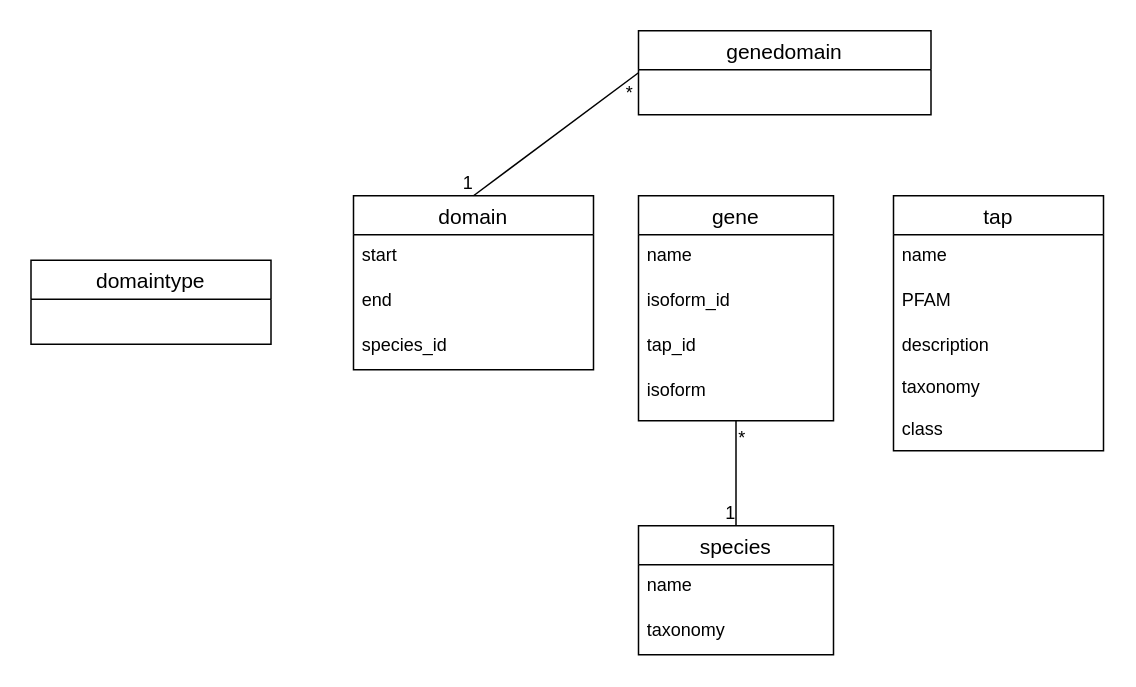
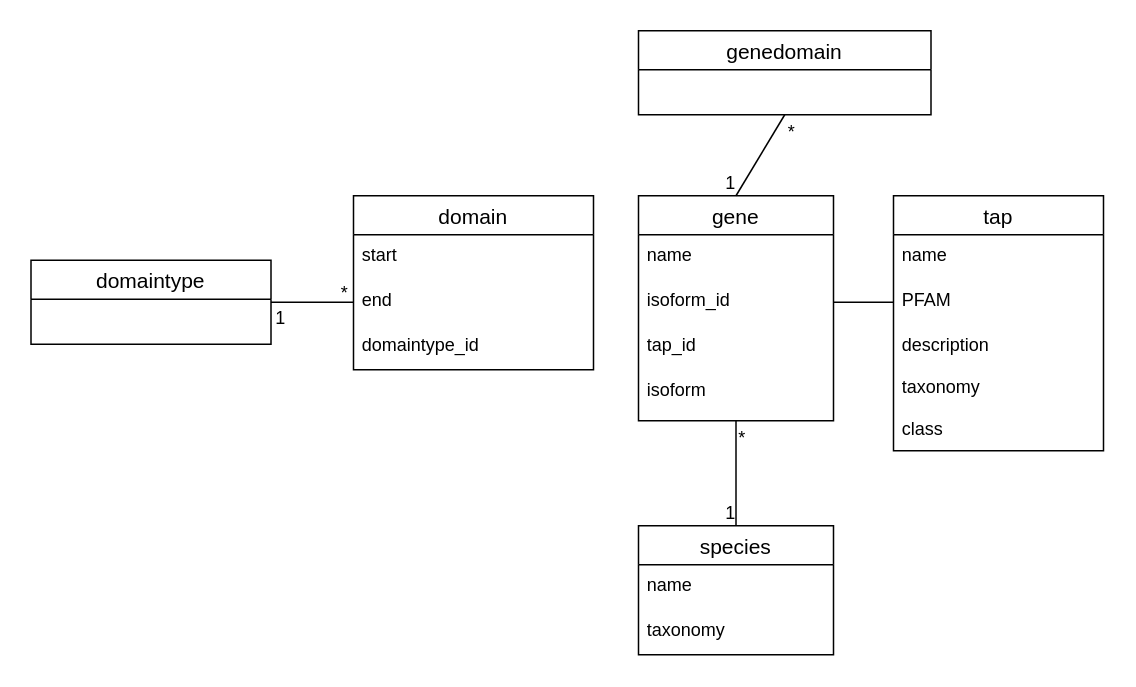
- <mxCell id="26" value="&lt;div&gt;&lt;br&gt;&lt;/div&gt;&lt;div&gt;&lt;br&gt;&lt;/div&gt;" style="endArrow=none;html=1;rounded=0;entryX=0.5;entryY=0;entryDx=0;entryDy=0;exitX=0;exitY=0.5;exitDx=0;exitDy=0;" edge="1" parent="1" source="29" target="19"><mxGeometry relative="1" as="geometry"><mxPoint x="335" y="20" as="sourcePoint" /><mxPoint x="335" y="90" as="targetPoint" /></mxGeometry></mxCell>
- <mxCell id="27" value="*" style="resizable=0;html=1;align=left;verticalAlign=bottom;" connectable="0" vertex="1" parent="26"><mxGeometry x="-1" relative="1" as="geometry"><mxPoint x="-10" y="22" as="offset" /></mxGeometry></mxCell>
- <mxCell id="28" value="1" style="resizable=0;html=1;align=right;verticalAlign=bottom;" connectable="0" vertex="1" parent="26"><mxGeometry x="1" relative="1" as="geometry" /></mxCell>
+ <mxCell id="23" value="&lt;div&gt;&lt;br&gt;&lt;/div&gt;&lt;div&gt;&lt;br&gt;&lt;/div&gt;" style="endArrow=none;html=1;rounded=0;entryX=0.5;entryY=0;entryDx=0;entryDy=0;exitX=0.5;exitY=1;exitDx=0;exitDy=0;" edge="1" parent="1" source="29" target="2"><mxGeometry relative="1" as="geometry"><mxPoint x="665" y="10" as="sourcePoint" /><mxPoint x="665" y="80" as="targetPoint" /></mxGeometry></mxCell>
+ <mxCell id="24" value="*" style="resizable=0;html=1;align=left;verticalAlign=bottom;" connectable="0" vertex="1" parent="23"><mxGeometry x="-1" relative="1" as="geometry"><mxPoint y="20" as="offset" /></mxGeometry></mxCell>
+ <mxCell id="25" value="1" style="resizable=0;html=1;align=right;verticalAlign=bottom;" connectable="0" vertex="1" parent="23"><mxGeometry x="1" relative="1" as="geometry" /></mxCell>
+ <mxCell id="30" value="&lt;div&gt;&lt;br&gt;&lt;/div&gt;&lt;div&gt;&lt;br&gt;&lt;/div&gt;" style="endArrow=none;html=1;rounded=0;entryX=1;entryY=0.5;entryDx=0;entryDy=0;exitX=0;exitY=0.5;exitDx=0;exitDy=0;" edge="1" parent="1" source="21" target="33"><mxGeometry relative="1" as="geometry"><mxPoint x="305" y="30" as="sourcePoint" /><mxPoint x="195" y="112" as="targetPoint" /></mxGeometry></mxCell>
+ <mxCell id="31" value="*" style="resizable=0;html=1;align=left;verticalAlign=bottom;" connectable="0" vertex="1" parent="30"><mxGeometry x="-1" relative="1" as="geometry"><mxPoint x="-10" y="2" as="offset" /></mxGeometry></mxCell>
+ <mxCell id="32" value="1" style="resizable=0;html=1;align=right;verticalAlign=bottom;" connectable="0" vertex="1" parent="30"><mxGeometry x="1" relative="1" as="geometry"><mxPoint x="10.0" y="19" as="offset" /></mxGeometry></mxCell>
+ <mxCell id="18" value="" style="endArrow=none;html=1;rounded=0;exitX=1;exitY=0.5;exitDx=0;exitDy=0;entryX=0;entryY=0.5;entryDx=0;entryDy=0;" edge="1" parent="1" source="4" target="16"><mxGeometry relative="1" as="geometry"><mxPoint x="515" y="260" as="sourcePoint" /><mxPoint x="675" y="260" as="targetPoint" /></mxGeometry></mxCell>
- <mxCell id="22" value="species_id" style="text;strokeColor=none;fillColor=none;spacingLeft=4;spacingRight=4;overflow=hidden;rotatable=0;points=[[0,0.5],[1,0.5]];portConstraint=eastwest;fontSize=12;" vertex="1" parent="19"><mxGeometry y="86" width="160" height="30" as="geometry" /></mxCell>
+ <mxCell id="22" value="domaintype_id" style="text;strokeColor=none;fillColor=none;spacingLeft=4;spacingRight=4;overflow=hidden;rotatable=0;points=[[0,0.5],[1,0.5]];portConstraint=eastwest;fontSize=12;" vertex="1" parent="19"><mxGeometry y="86" width="160" height="30" as="geometry" /></mxCell>
